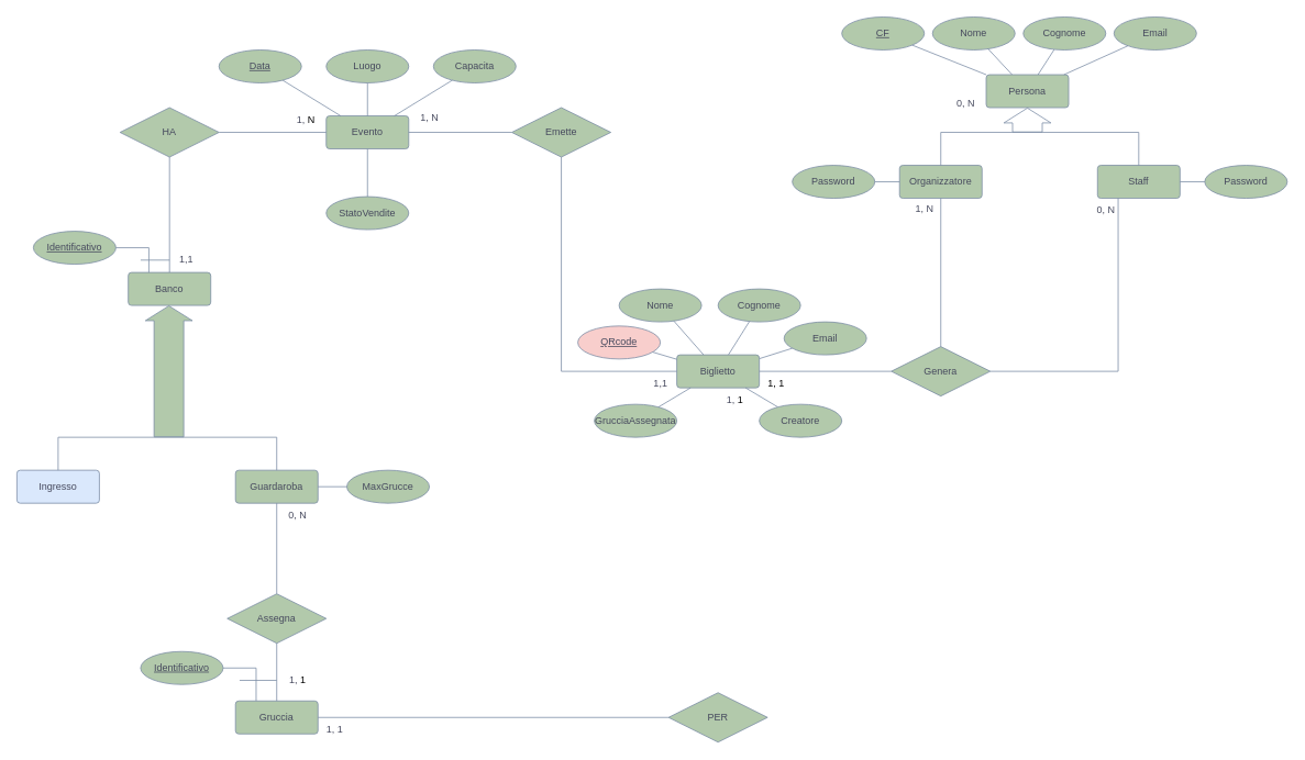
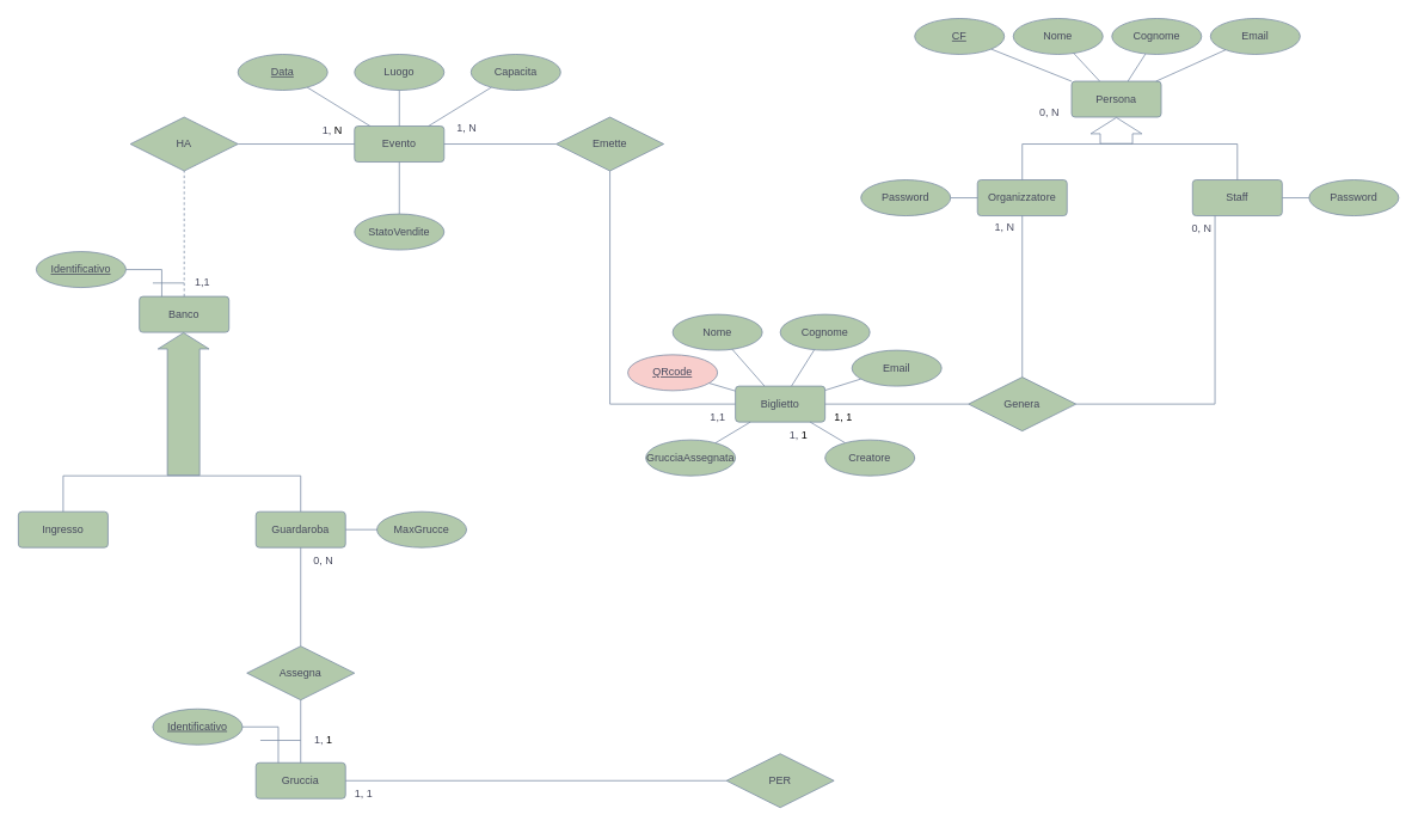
- <mxCell id="37" value="" style="endArrow=none;html=1;rounded=0;labelBackgroundColor=none;strokeColor=#788AA3;fontColor=default;" parent="1" source="7" target="10" edge="1"><mxGeometry width="50" height="50" relative="1" as="geometry"><mxPoint x="403" y="680" as="sourcePoint" /><mxPoint x="302" y="659" as="targetPoint" /></mxGeometry></mxCell>
+ <mxCell id="37" value="" style="endArrow=none;html=1;rounded=0;labelBackgroundColor=none;strokeColor=#788AA3;fontColor=default;dashed=1;" parent="1" source="7" target="10" edge="1"><mxGeometry width="50" height="50" relative="1" as="geometry"><mxPoint x="403" y="680" as="sourcePoint" /><mxPoint x="302" y="659" as="targetPoint" /></mxGeometry></mxCell>
- <mxCell id="9" value="Ingresso" style="rounded=1;arcSize=10;whiteSpace=wrap;html=1;align=center;labelBackgroundColor=none;fillColor=#dae8fc;strokeColor=#788AA3;fontColor=#46495D;" parent="1" vertex="1"><mxGeometry x="20" y="570" width="100" height="40" as="geometry" /></mxCell>
+ <mxCell id="9" value="Ingresso" style="rounded=1;arcSize=10;whiteSpace=wrap;html=1;align=center;labelBackgroundColor=none;fillColor=#B2C9AB;strokeColor=#788AA3;fontColor=#46495D;" parent="1" vertex="1"><mxGeometry x="20" y="570" width="100" height="40" as="geometry" /></mxCell>
